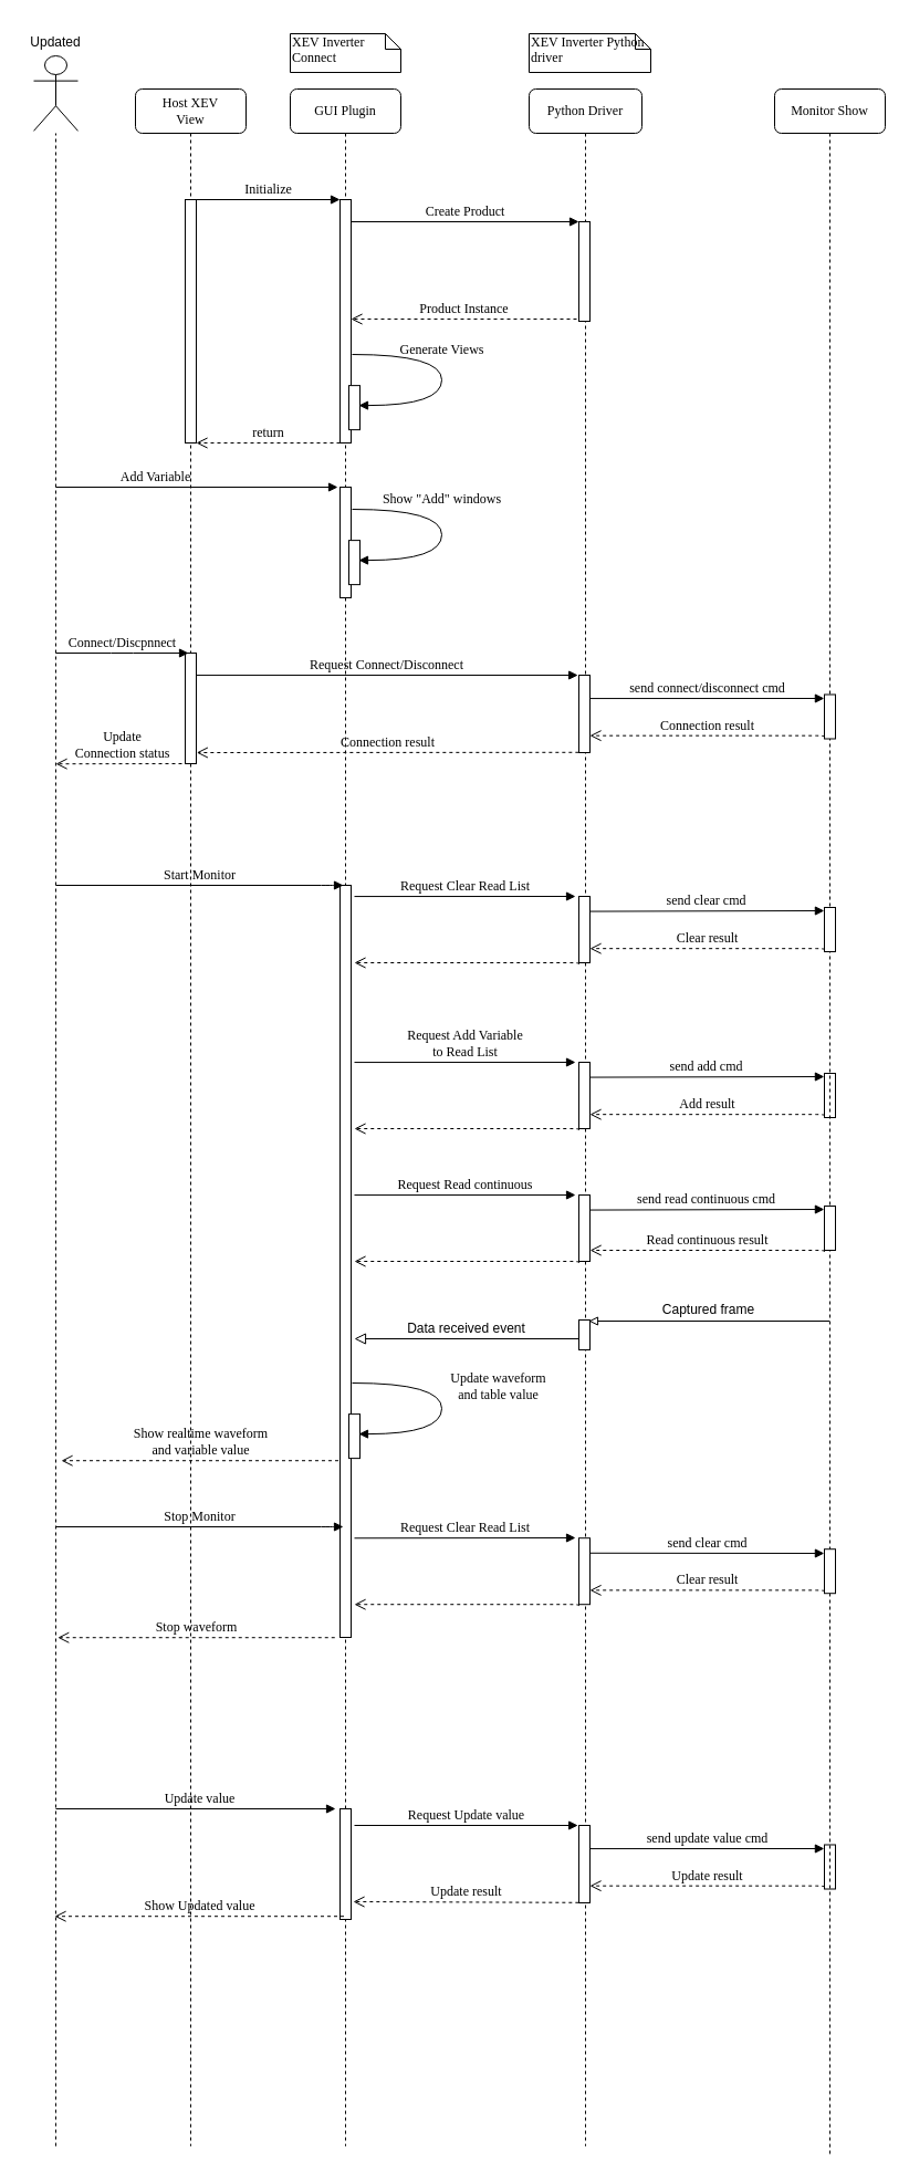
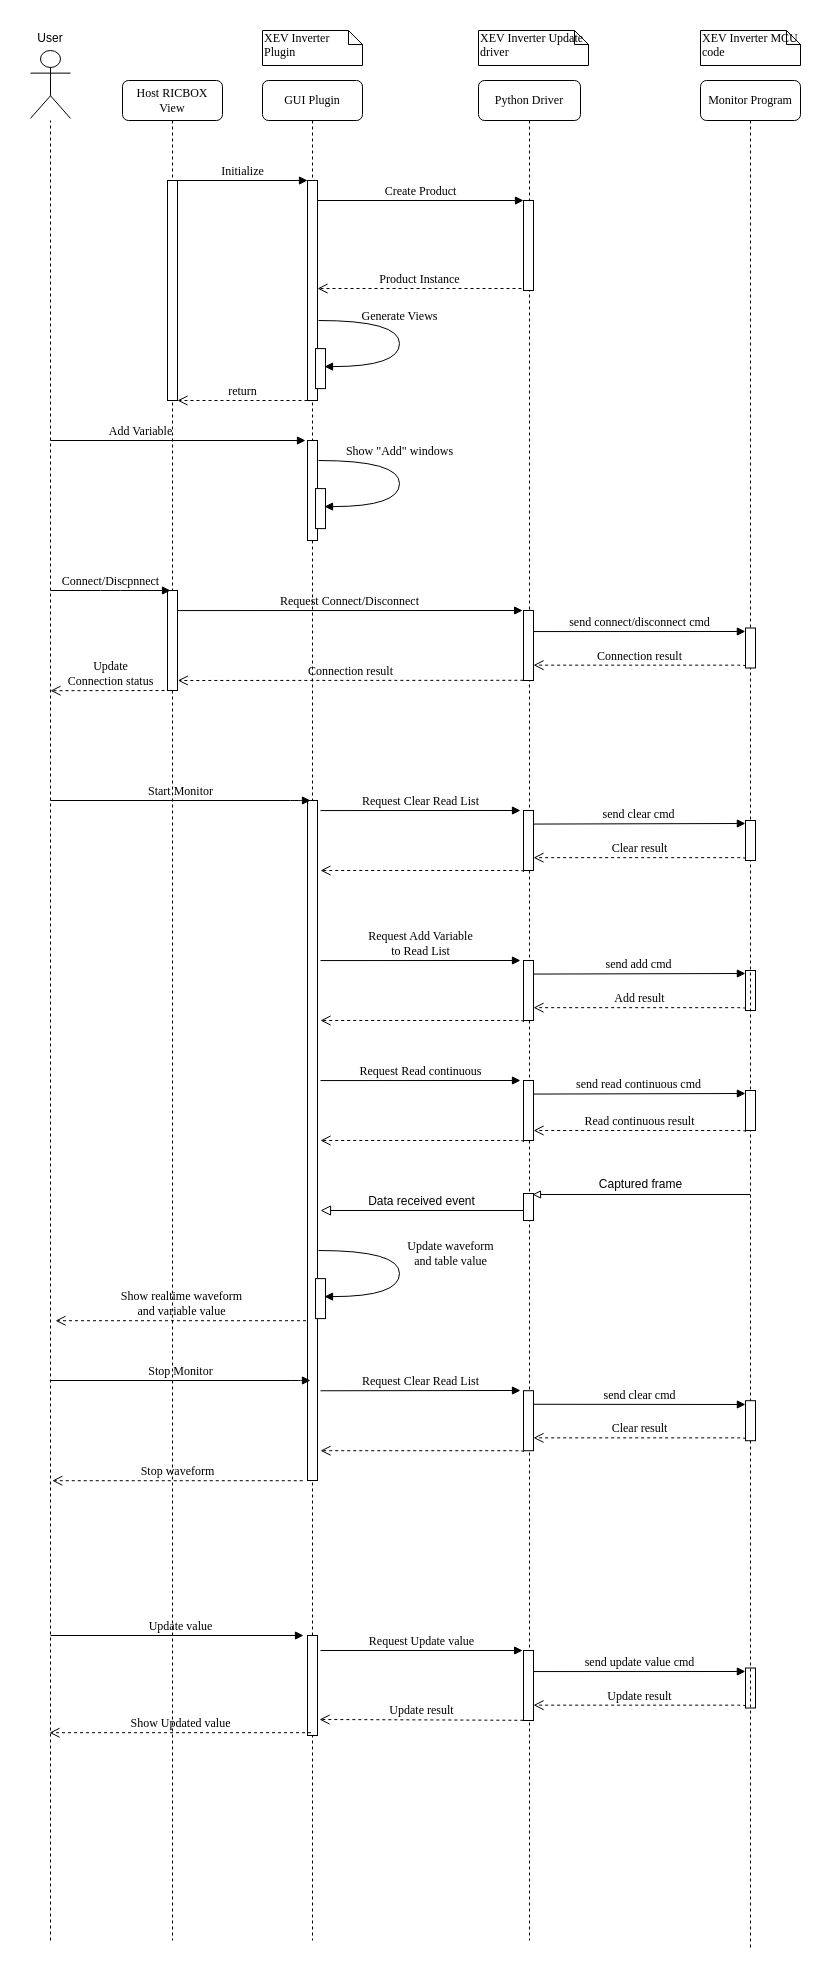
- <mxCell id="50" value="Updated" style="text;html=1;strokeColor=none;fillColor=none;align=center;verticalAlign=middle;whiteSpace=wrap;rounded=0;" vertex="1" parent="47"><mxGeometry y="-12.5" width="60" height="36.16" as="geometry" /></mxCell>
+ <mxCell id="50" value="User" style="text;html=1;strokeColor=none;fillColor=none;align=center;verticalAlign=middle;whiteSpace=wrap;rounded=0;" vertex="1" parent="47"><mxGeometry y="-12.5" width="60" height="36.16" as="geometry" /></mxCell>
- <mxCell id="43" value="XEV Inverter Connect" style="shape=note;whiteSpace=wrap;html=1;size=14;verticalAlign=top;align=left;spacingTop=-6;rounded=0;shadow=0;comic=0;labelBackgroundColor=none;strokeWidth=1;fontFamily=Verdana;fontSize=12" parent="1" vertex="1"><mxGeometry x="262" y="30" width="100" height="35" as="geometry" /></mxCell>
+ <mxCell id="43" value="XEV Inverter Plugin" style="shape=note;whiteSpace=wrap;html=1;size=14;verticalAlign=top;align=left;spacingTop=-6;rounded=0;shadow=0;comic=0;labelBackgroundColor=none;strokeWidth=1;fontFamily=Verdana;fontSize=12" parent="1" vertex="1"><mxGeometry x="262" y="30" width="100" height="35" as="geometry" /></mxCell>
- <mxCell id="44" value="XEV Inverter Python driver" style="shape=note;whiteSpace=wrap;html=1;size=14;verticalAlign=top;align=left;spacingTop=-6;rounded=0;shadow=0;comic=0;labelBackgroundColor=none;strokeWidth=1;fontFamily=Verdana;fontSize=12" parent="1" vertex="1"><mxGeometry x="478" y="30" width="110" height="35" as="geometry" /></mxCell>
+ <mxCell id="44" value="XEV Inverter Update driver" style="shape=note;whiteSpace=wrap;html=1;size=14;verticalAlign=top;align=left;spacingTop=-6;rounded=0;shadow=0;comic=0;labelBackgroundColor=none;strokeWidth=1;fontFamily=Verdana;fontSize=12" parent="1" vertex="1"><mxGeometry x="478" y="30" width="110" height="35" as="geometry" /></mxCell>
+ <mxCell id="45" value="XEV Inverter MCU code" style="shape=note;whiteSpace=wrap;html=1;size=14;verticalAlign=top;align=left;spacingTop=-6;rounded=0;shadow=0;comic=0;labelBackgroundColor=none;strokeWidth=1;fontFamily=Verdana;fontSize=12" parent="1" vertex="1"><mxGeometry x="700" y="30" width="100" height="35" as="geometry" /></mxCell>
- <mxCell id="34" value="Host XEV&lt;br&gt;View" style="shape=umlLifeline;perimeter=lifelinePerimeter;whiteSpace=wrap;html=1;container=1;collapsible=0;recursiveResize=0;outlineConnect=0;rounded=1;shadow=0;comic=0;labelBackgroundColor=none;strokeWidth=1;fontFamily=Verdana;fontSize=12;align=center;" parent="1" vertex="1"><mxGeometry x="122" y="80" width="100" height="1860" as="geometry" /></mxCell>
+ <mxCell id="34" value="Host RICBOX&lt;br&gt;View" style="shape=umlLifeline;perimeter=lifelinePerimeter;whiteSpace=wrap;html=1;container=1;collapsible=0;recursiveResize=0;outlineConnect=0;rounded=1;shadow=0;comic=0;labelBackgroundColor=none;strokeWidth=1;fontFamily=Verdana;fontSize=12;align=center;" parent="1" vertex="1"><mxGeometry x="122" y="80" width="100" height="1860" as="geometry" /></mxCell>
- <mxCell id="30" value="Monitor Show" style="shape=umlLifeline;perimeter=lifelinePerimeter;whiteSpace=wrap;html=1;container=1;collapsible=0;recursiveResize=0;outlineConnect=0;rounded=1;shadow=0;comic=0;labelBackgroundColor=none;strokeWidth=1;fontFamily=Verdana;fontSize=12;align=center;" parent="1" vertex="1"><mxGeometry x="700" y="80" width="100" height="1870" as="geometry" /></mxCell>
+ <mxCell id="30" value="Monitor Program" style="shape=umlLifeline;perimeter=lifelinePerimeter;whiteSpace=wrap;html=1;container=1;collapsible=0;recursiveResize=0;outlineConnect=0;rounded=1;shadow=0;comic=0;labelBackgroundColor=none;strokeWidth=1;fontFamily=Verdana;fontSize=12;align=center;" parent="1" vertex="1"><mxGeometry x="700" y="80" width="100" height="1870" as="geometry" /></mxCell>
